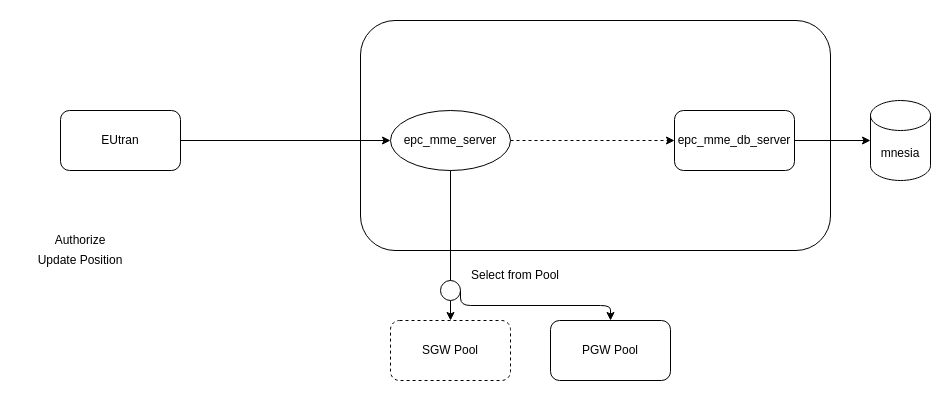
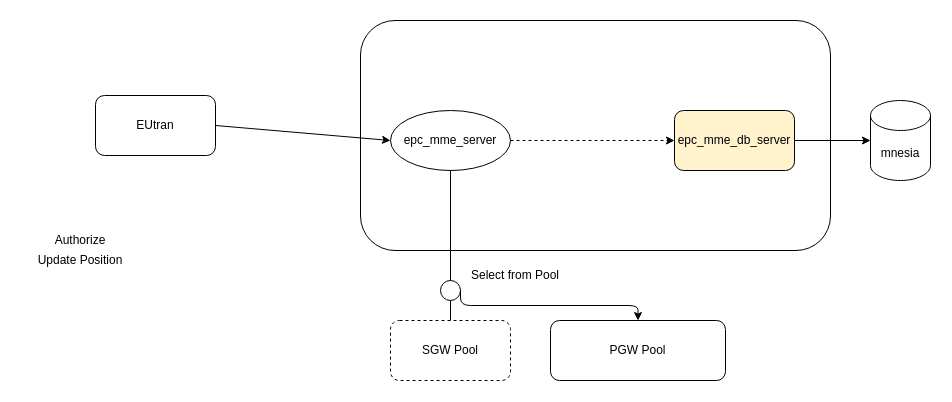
- <mxCell id="8" value="EUtran" style="rounded=1;whiteSpace=wrap;html=1;" vertex="1" parent="1"><mxGeometry x="60" y="110" width="120" height="60" as="geometry" /></mxCell>
+ <mxCell id="8" value="EUtran" style="rounded=1;whiteSpace=wrap;html=1;" vertex="1" parent="1"><mxGeometry x="95" y="95" width="120" height="60" as="geometry" /></mxCell>
- <mxCell id="3" value="epc_mme_db_server" style="rounded=1;whiteSpace=wrap;html=1;" vertex="1" parent="1"><mxGeometry x="674" y="110" width="120" height="60" as="geometry" /></mxCell>
+ <mxCell id="3" value="epc_mme_db_server" style="rounded=1;whiteSpace=wrap;html=1;fillColor=#fff2cc;" vertex="1" parent="1"><mxGeometry x="674" y="110" width="120" height="60" as="geometry" /></mxCell>
- <mxCell id="13" value="" style="endArrow=classic;html=1;exitX=0.5;exitY=1;exitDx=0;exitDy=0;entryX=0.5;entryY=0;entryDx=0;entryDy=0;" edge="1" parent="1" source="5" target="12"><mxGeometry width="50" height="50" relative="1" as="geometry"><mxPoint x="650" y="250" as="sourcePoint" /><mxPoint x="700" y="200" as="targetPoint" /></mxGeometry></mxCell>
+ <mxCell id="13" value="" style="endArrow=none;html=1;exitX=0.5;exitY=1;exitDx=0;exitDy=0;entryX=0.5;entryY=0;entryDx=0;entryDy=0;" edge="1" parent="1" source="5" target="12"><mxGeometry width="50" height="50" relative="1" as="geometry"><mxPoint x="650" y="250" as="sourcePoint" /><mxPoint x="700" y="200" as="targetPoint" /></mxGeometry></mxCell>
- <mxCell id="15" value="PGW Pool" style="rounded=1;whiteSpace=wrap;html=1;" vertex="1" parent="1"><mxGeometry x="550" y="320" width="120" height="60" as="geometry" /></mxCell>
+ <mxCell id="15" value="PGW Pool" style="rounded=1;whiteSpace=wrap;html=1;" vertex="1" parent="1"><mxGeometry x="550" y="320" width="175" height="60" as="geometry" /></mxCell>
